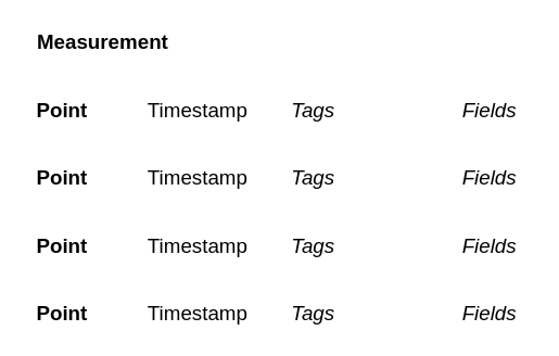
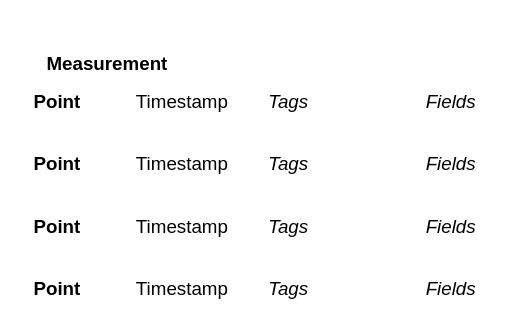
- <mxCell id="3" value="Measurement" style="text;html=1;align=center;verticalAlign=middle;resizable=0;points=[];autosize=1;strokeColor=none;fontSize=15;fontStyle=1" vertex="1" parent="1"><mxGeometry x="20" y="20" width="110" height="20" as="geometry" /></mxCell>
+ <mxCell id="3" value="Measurement" style="text;html=1;align=center;verticalAlign=middle;resizable=0;points=[];autosize=1;strokeColor=none;fontSize=15;fontStyle=1" vertex="1" parent="1"><mxGeometry x="30" y="40" width="110" height="20" as="geometry" /></mxCell>
